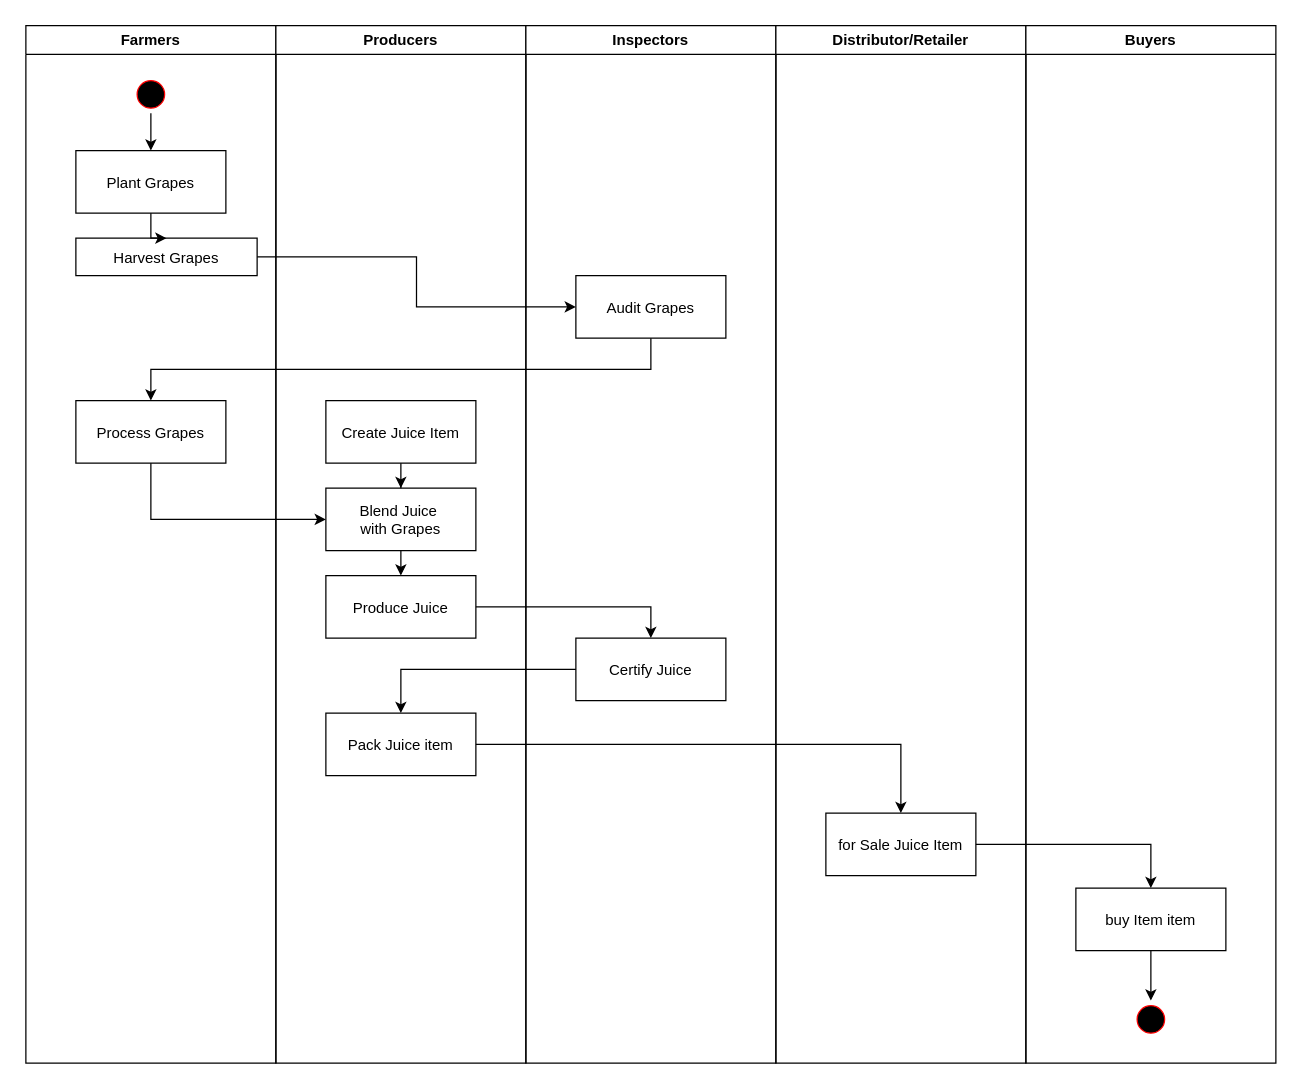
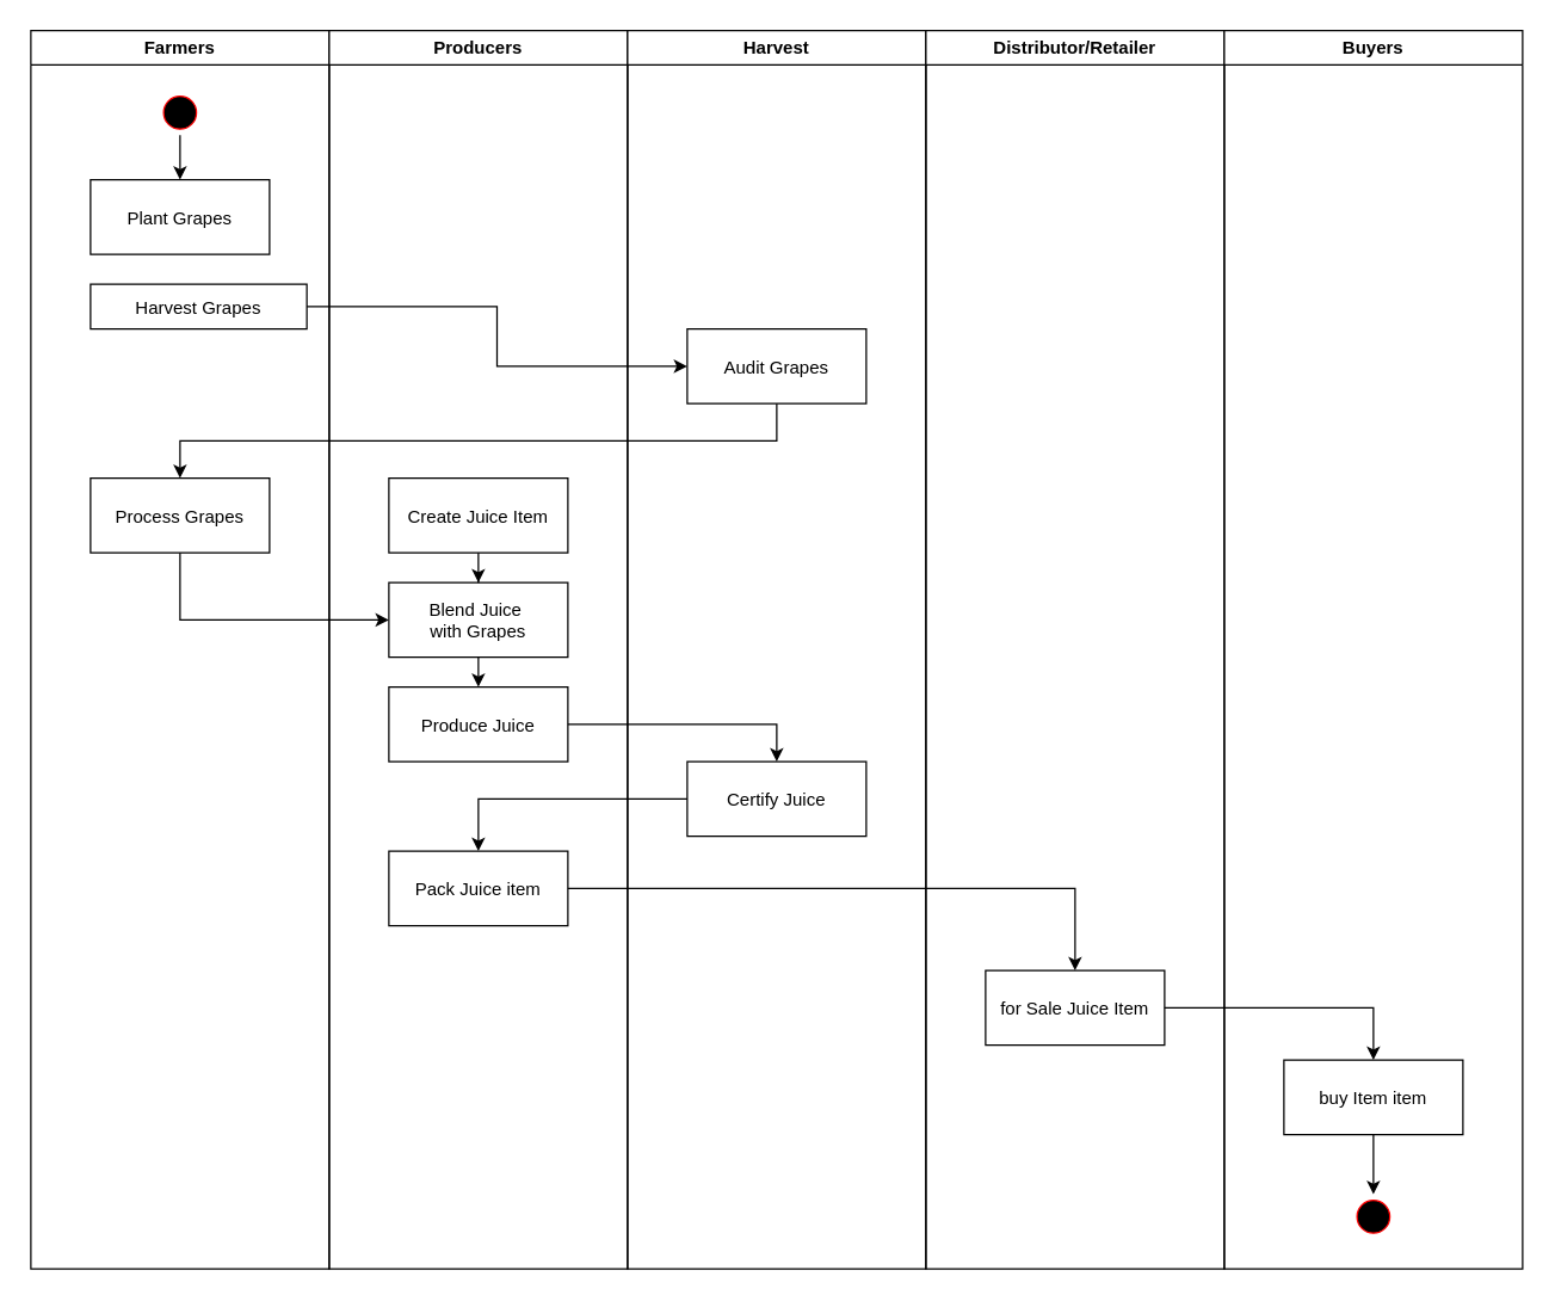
- <mxCell id="16" value="Inspectors" style="swimlane;whiteSpace=wrap" parent="1" vertex="1"><mxGeometry x="420" y="20" width="200" height="830" as="geometry"><mxRectangle x="724.5" y="128" width="90" height="23" as="alternateBounds" /></mxGeometry></mxCell>
+ <mxCell id="16" value="Harvest" style="swimlane;whiteSpace=wrap" parent="1" vertex="1"><mxGeometry x="420" y="20" width="200" height="830" as="geometry"><mxRectangle x="724.5" y="128" width="90" height="23" as="alternateBounds" /></mxGeometry></mxCell>
- <mxCell id="7" value="" style="edgeStyle=orthogonalEdgeStyle;rounded=0;orthogonalLoop=1;jettySize=auto;html=1;" parent="2" source="5" target="6" edge="1"><mxGeometry relative="1" as="geometry" /></mxCell>
